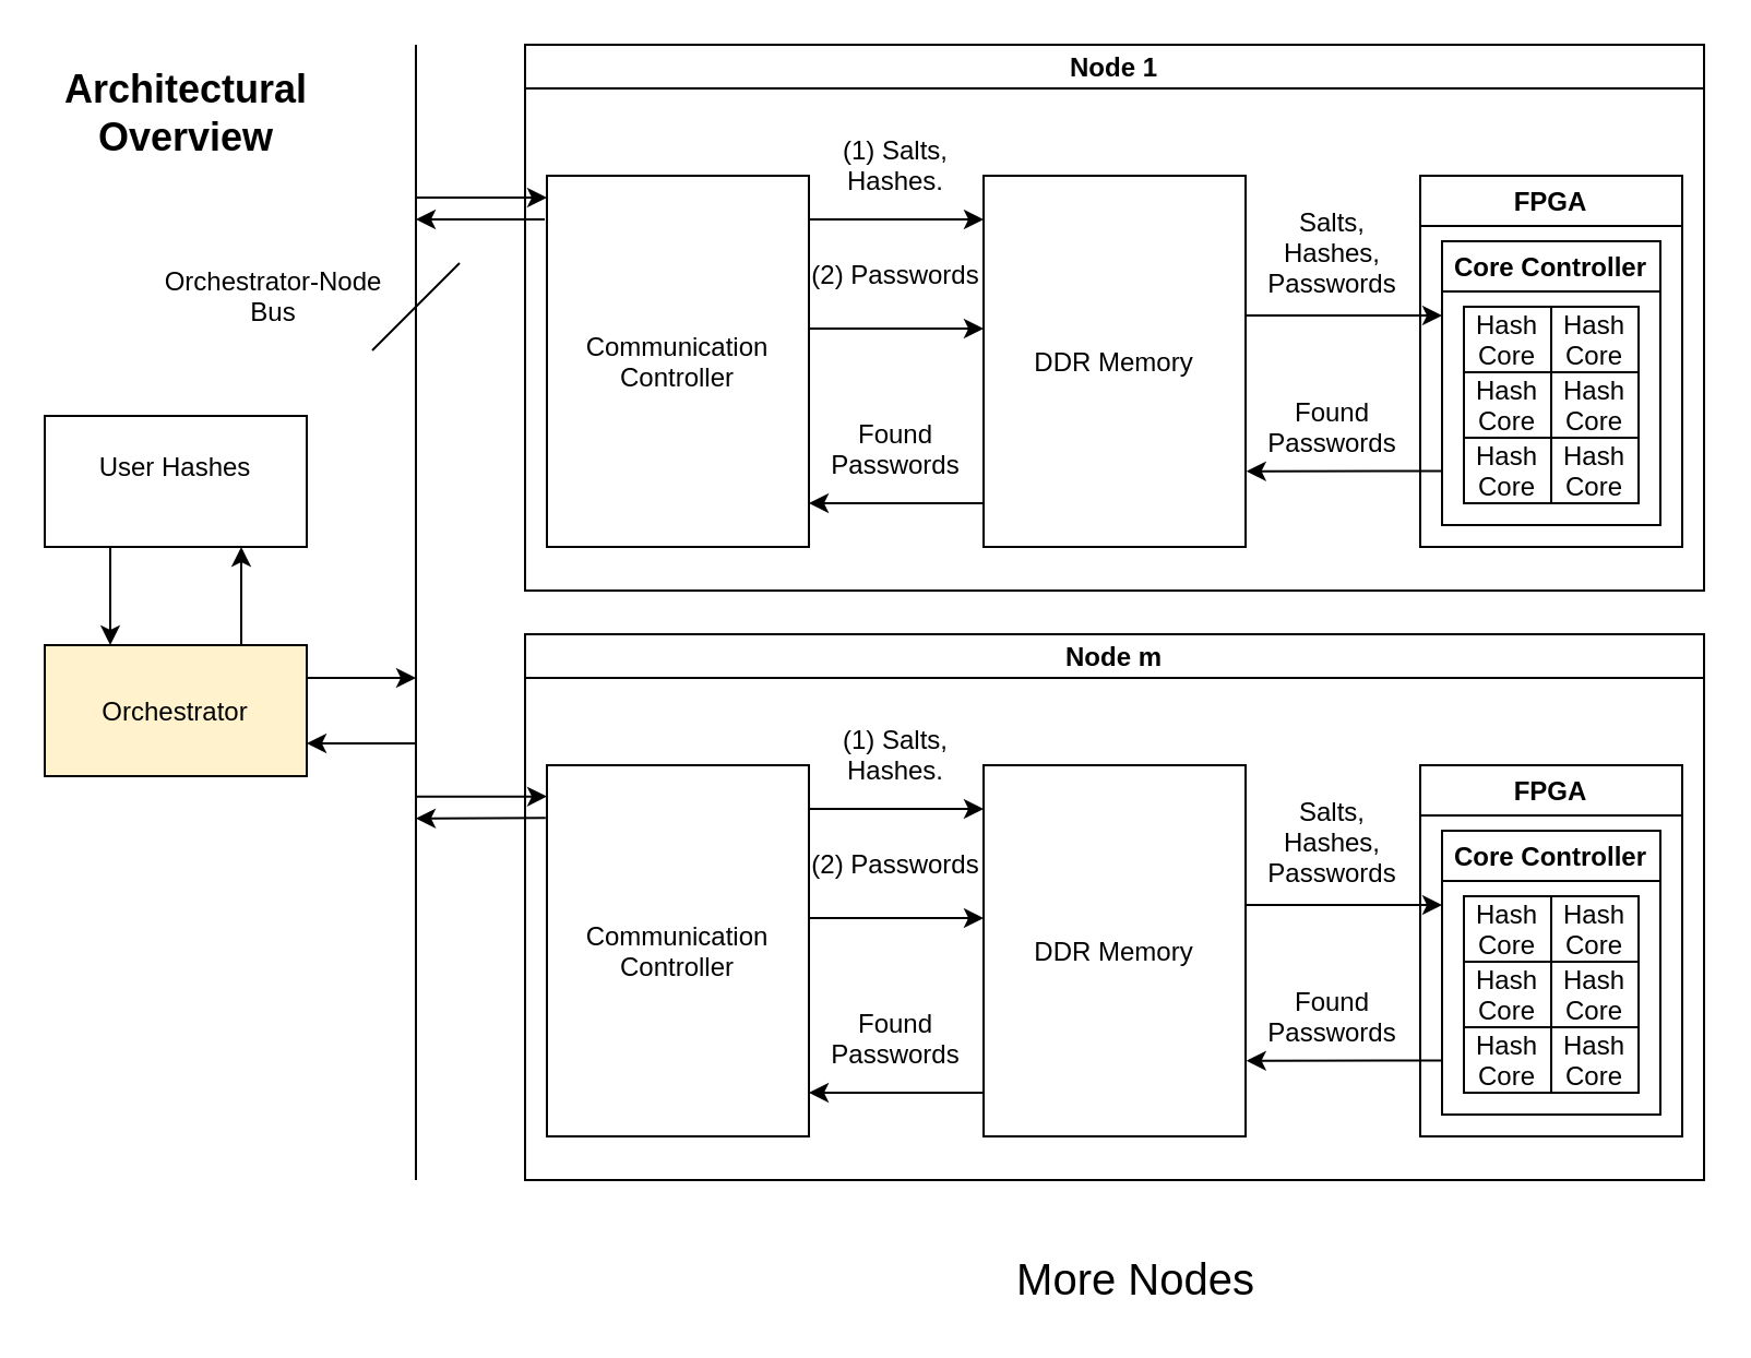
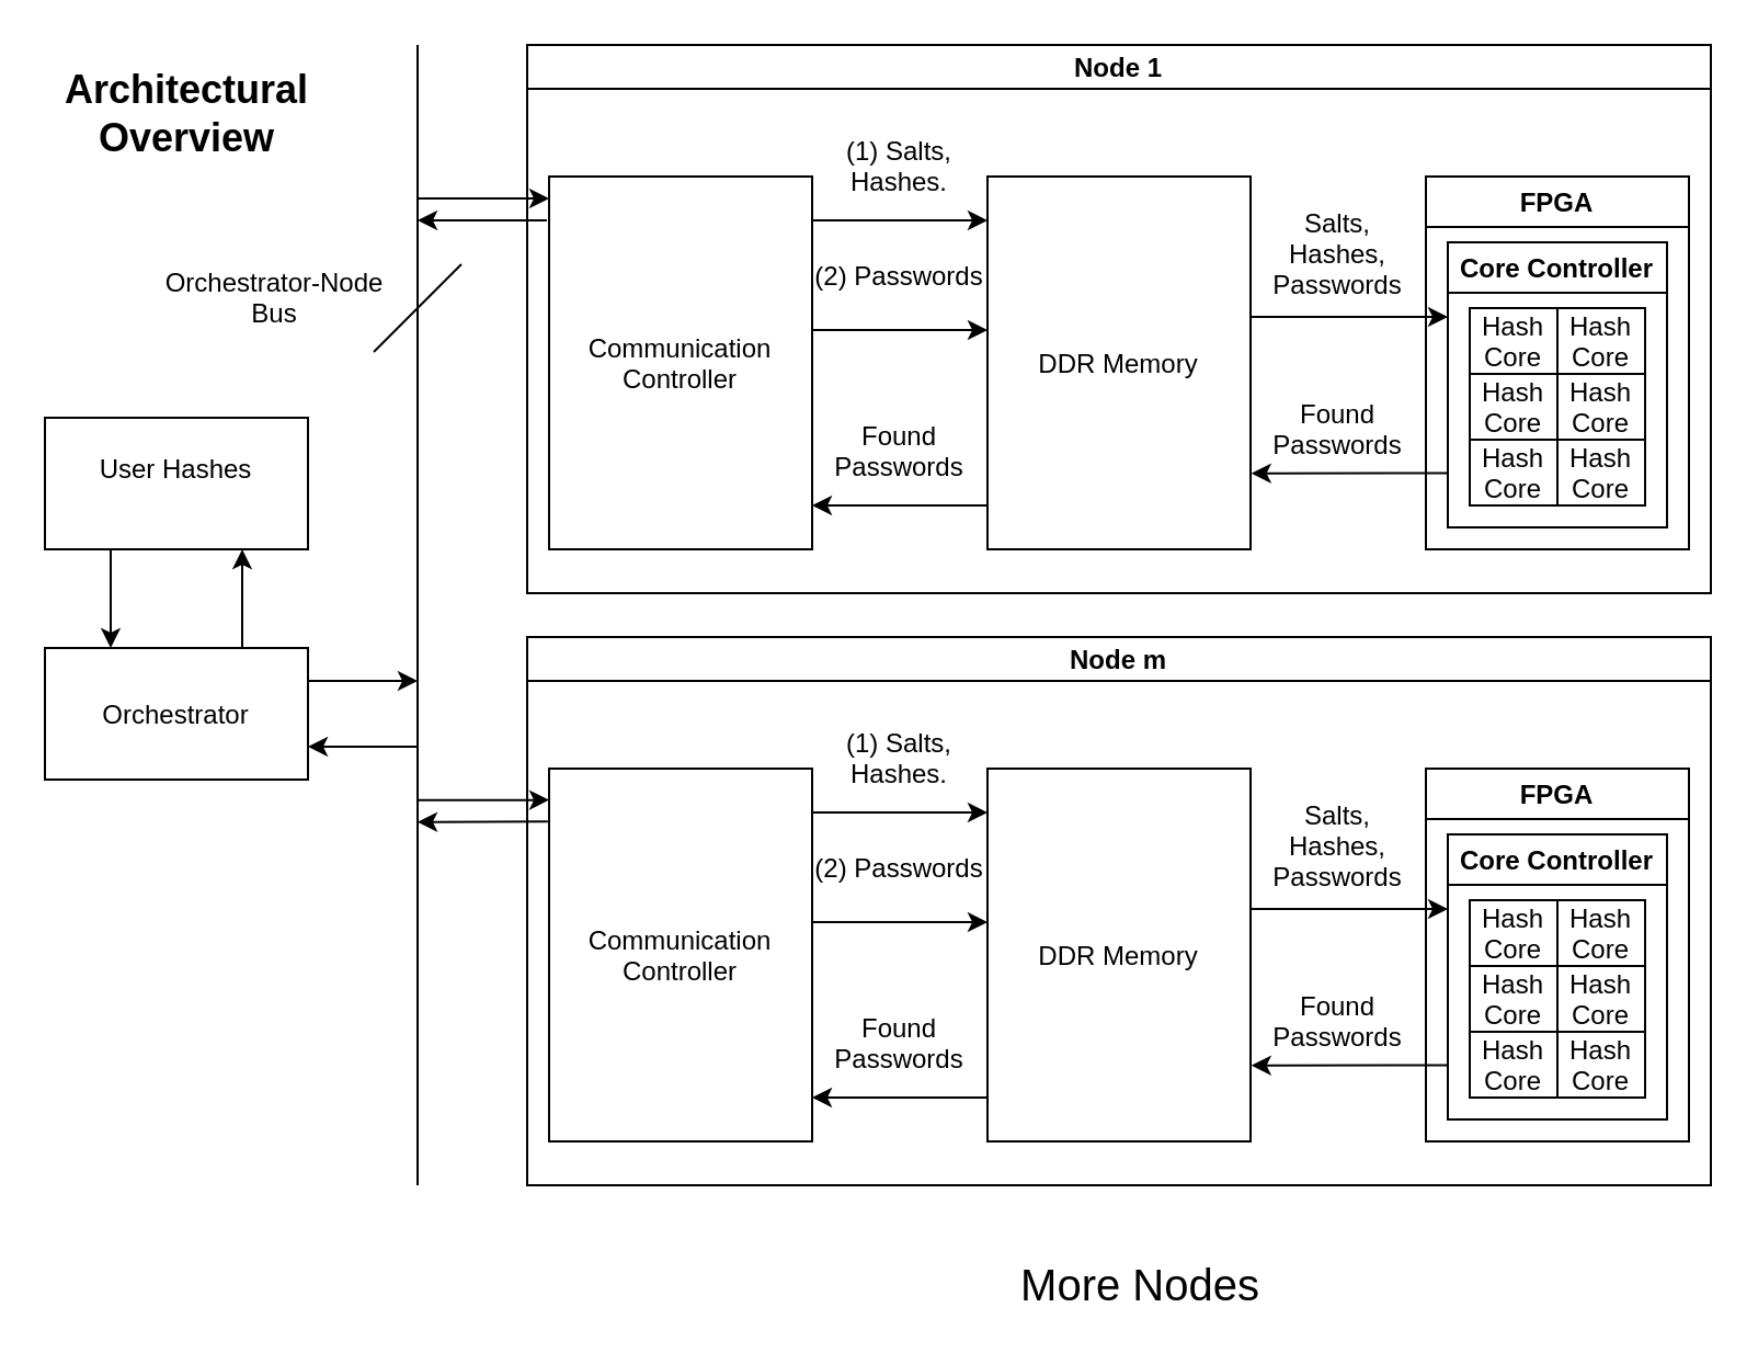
- <mxCell id="3" value="Orchestrator" style="rounded=0;fillColor=#fff2cc;" parent="1" vertex="1"><mxGeometry x="20" y="295" width="120" height="60" as="geometry" /></mxCell>
+ <mxCell id="3" value="Orchestrator" style="rounded=0;" parent="1" vertex="1"><mxGeometry x="20" y="295" width="120" height="60" as="geometry" /></mxCell>
